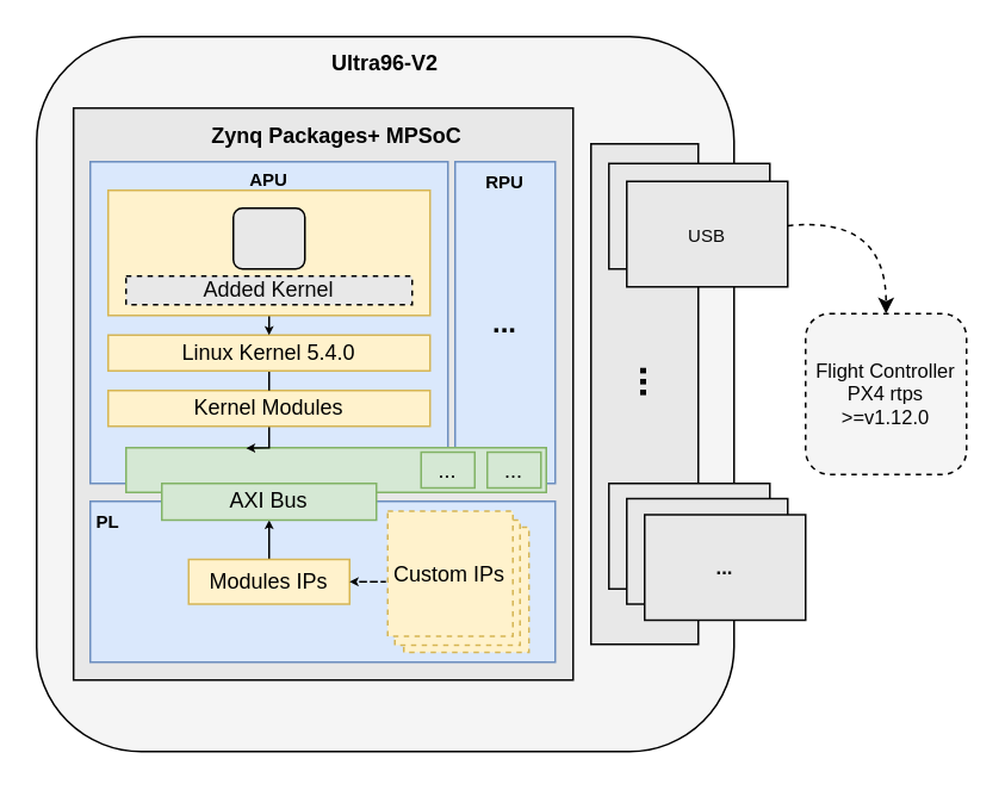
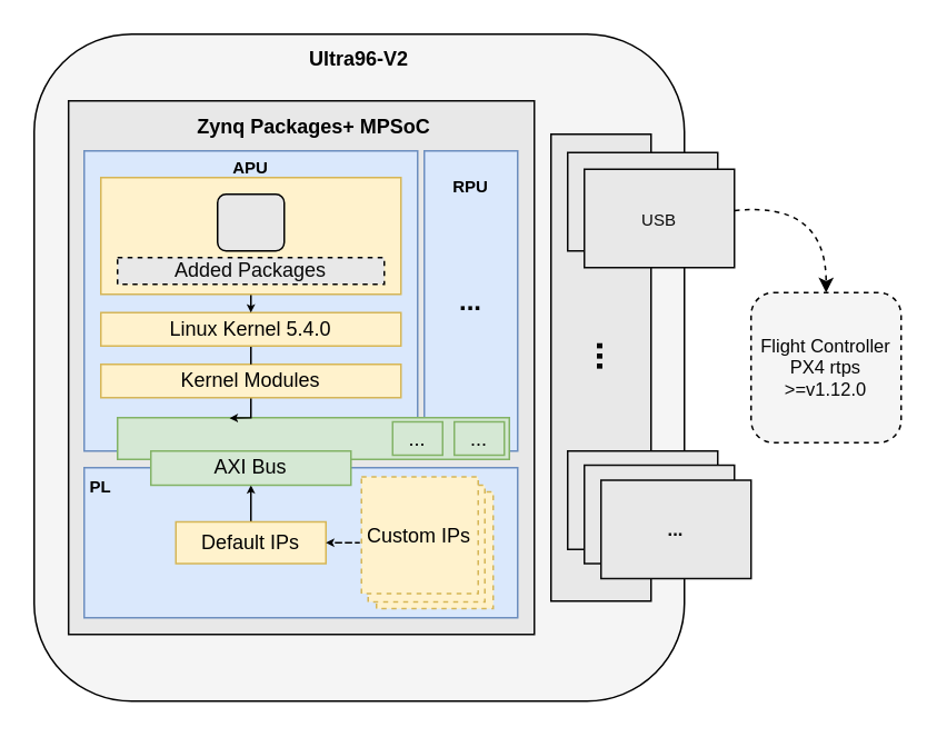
- <mxCell id="31" value="&lt;b&gt;&lt;font style=&quot;font-size: 10px&quot;&gt;RPU&lt;/font&gt;&lt;/b&gt;" style="text;html=1;strokeColor=none;fillColor=none;align=center;verticalAlign=middle;whiteSpace=wrap;rounded=0;fontColor=#000000;" parent="1" vertex="1"><mxGeometry x="267" y="91" width="30" height="20" as="geometry" /></mxCell>
+ <mxCell id="31" value="&lt;b&gt;&lt;font style=&quot;font-size: 10px&quot;&gt;RPU&lt;/font&gt;&lt;/b&gt;" style="text;html=1;strokeColor=none;fillColor=none;align=center;verticalAlign=middle;whiteSpace=wrap;rounded=0;fontColor=#000000;" parent="1" vertex="1"><mxGeometry x="267" y="101" width="30" height="20" as="geometry" /></mxCell>
- <mxCell id="39" value="&lt;font style=&quot;font-size: 12px&quot;&gt;Added Kernel&lt;/font&gt;" style="rounded=0;whiteSpace=wrap;html=1;dashed=1;fontSize=6;fontColor=#080808;strokeColor=#030303;fillColor=#E8E8E8;" parent="1" vertex="1"><mxGeometry x="70" y="154" width="160" height="16" as="geometry" /></mxCell>
+ <mxCell id="39" value="&lt;font style=&quot;font-size: 12px&quot;&gt;Added Packages&lt;/font&gt;" style="rounded=0;whiteSpace=wrap;html=1;dashed=1;fontSize=6;fontColor=#080808;strokeColor=#030303;fillColor=#E8E8E8;" parent="1" vertex="1"><mxGeometry x="70" y="154" width="160" height="16" as="geometry" /></mxCell>
- <mxCell id="11" value="Modules IPs" style="rounded=0;whiteSpace=wrap;html=1;fillColor=#fff2cc;strokeColor=#d6b656;fontColor=#000000;" parent="1" vertex="1"><mxGeometry x="105" y="312.5" width="90" height="25" as="geometry" /></mxCell>
+ <mxCell id="11" value="Default IPs" style="rounded=0;whiteSpace=wrap;html=1;fillColor=#fff2cc;strokeColor=#d6b656;fontColor=#000000;" parent="1" vertex="1"><mxGeometry x="105" y="312.5" width="90" height="25" as="geometry" /></mxCell>
